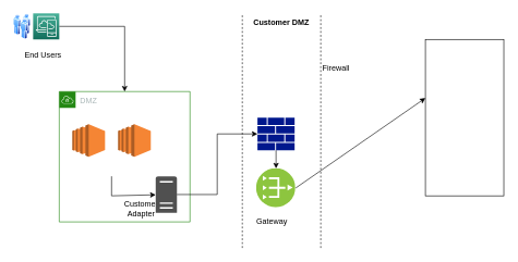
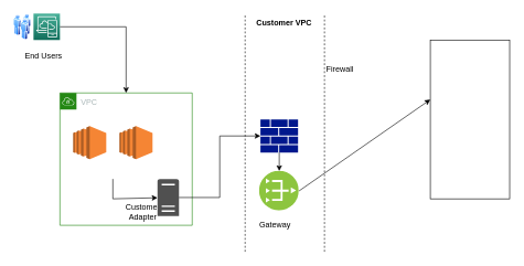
- <mxCell id="16" value="Customer DMZ&lt;span style=&quot;white-space: pre;&quot;&gt;&#09;&lt;/span&gt;" style="text;html=1;align=center;verticalAlign=middle;resizable=0;points=[];autosize=1;strokeColor=none;fillColor=none;fontStyle=1" parent="1" vertex="1"><mxGeometry x="375" y="20" width="130" height="30" as="geometry" /></mxCell>
+ <mxCell id="16" value="Customer VPC&lt;span style=&quot;white-space: pre;&quot;&gt;&#09;&lt;/span&gt;" style="text;html=1;align=center;verticalAlign=middle;resizable=0;points=[];autosize=1;strokeColor=none;fillColor=none;fontStyle=1" parent="1" vertex="1"><mxGeometry x="375" y="20" width="130" height="30" as="geometry" /></mxCell>
- <mxCell id="2" value="DMZ" style="points=[[0,0],[0.25,0],[0.5,0],[0.75,0],[1,0],[1,0.25],[1,0.5],[1,0.75],[1,1],[0.75,1],[0.5,1],[0.25,1],[0,1],[0,0.75],[0,0.5],[0,0.25]];outlineConnect=0;gradientColor=none;html=1;whiteSpace=wrap;fontSize=12;fontStyle=0;container=1;pointerEvents=0;collapsible=0;recursiveResize=0;shape=mxgraph.aws4.group;grIcon=mxgraph.aws4.group_vpc;strokeColor=#248814;fillColor=none;verticalAlign=top;align=left;spacingLeft=30;fontColor=#AAB7B8;dashed=0;" parent="1" vertex="1"><mxGeometry x="90" y="140" width="200" height="200" as="geometry" /></mxCell>
+ <mxCell id="2" value="VPC" style="points=[[0,0],[0.25,0],[0.5,0],[0.75,0],[1,0],[1,0.25],[1,0.5],[1,0.75],[1,1],[0.75,1],[0.5,1],[0.25,1],[0,1],[0,0.75],[0,0.5],[0,0.25]];outlineConnect=0;gradientColor=none;html=1;whiteSpace=wrap;fontSize=12;fontStyle=0;container=1;pointerEvents=0;collapsible=0;recursiveResize=0;shape=mxgraph.aws4.group;grIcon=mxgraph.aws4.group_vpc;strokeColor=#248814;fillColor=none;verticalAlign=top;align=left;spacingLeft=30;fontColor=#AAB7B8;dashed=0;" parent="1" vertex="1"><mxGeometry x="90" y="140" width="200" height="200" as="geometry" /></mxCell>
